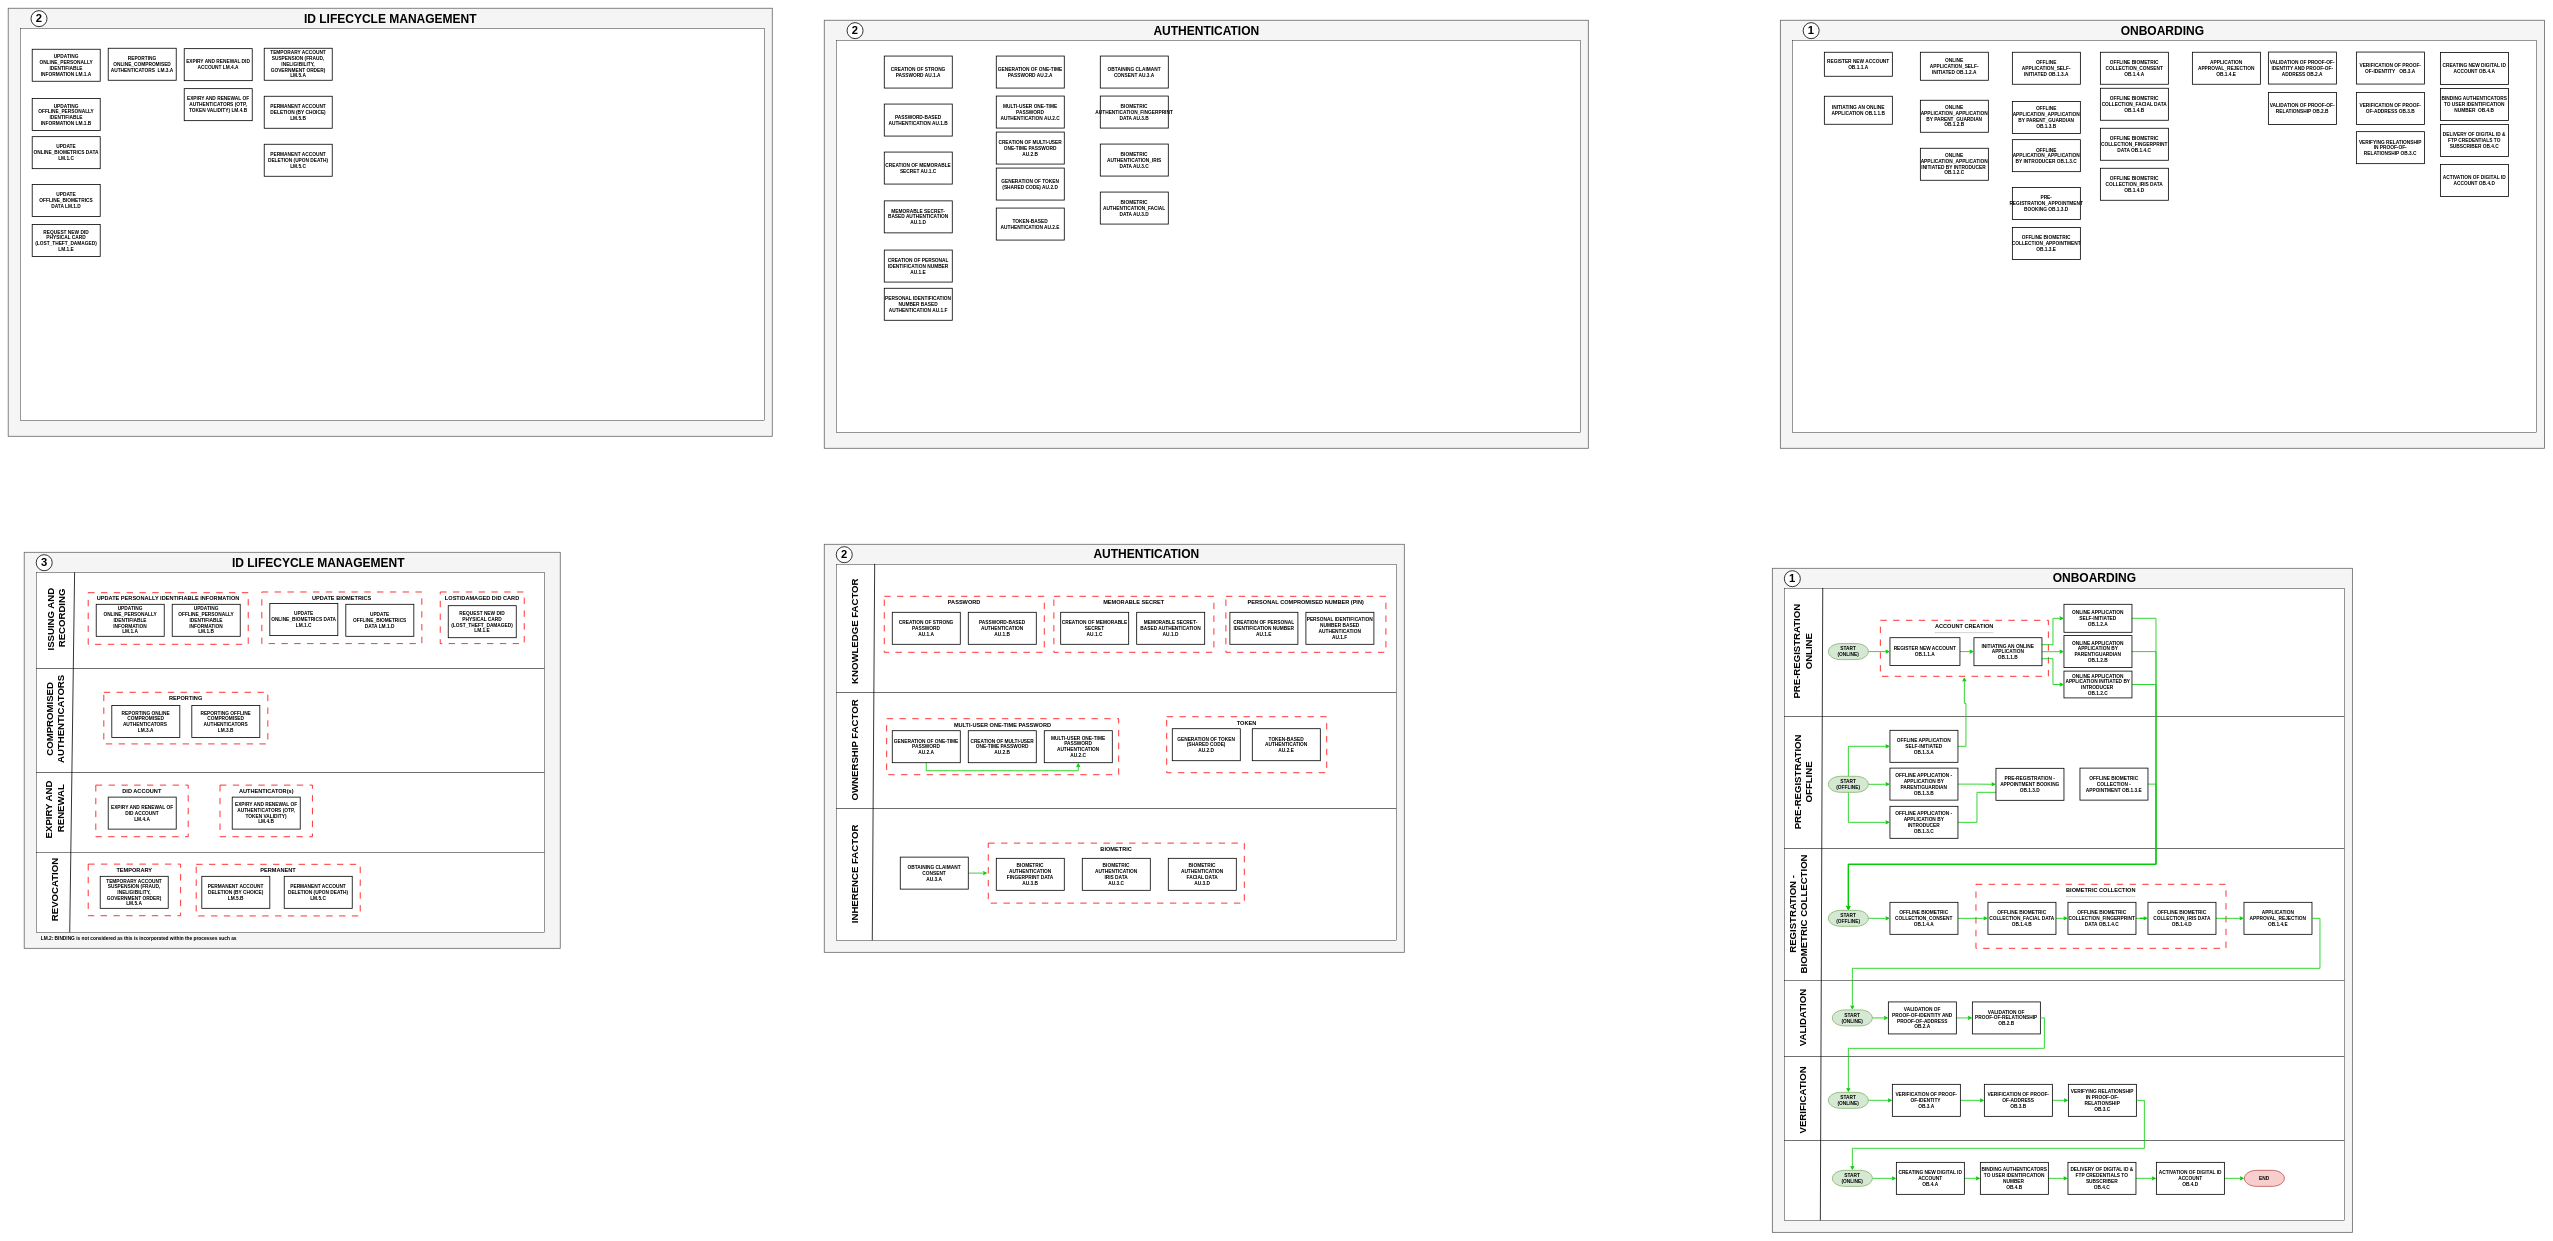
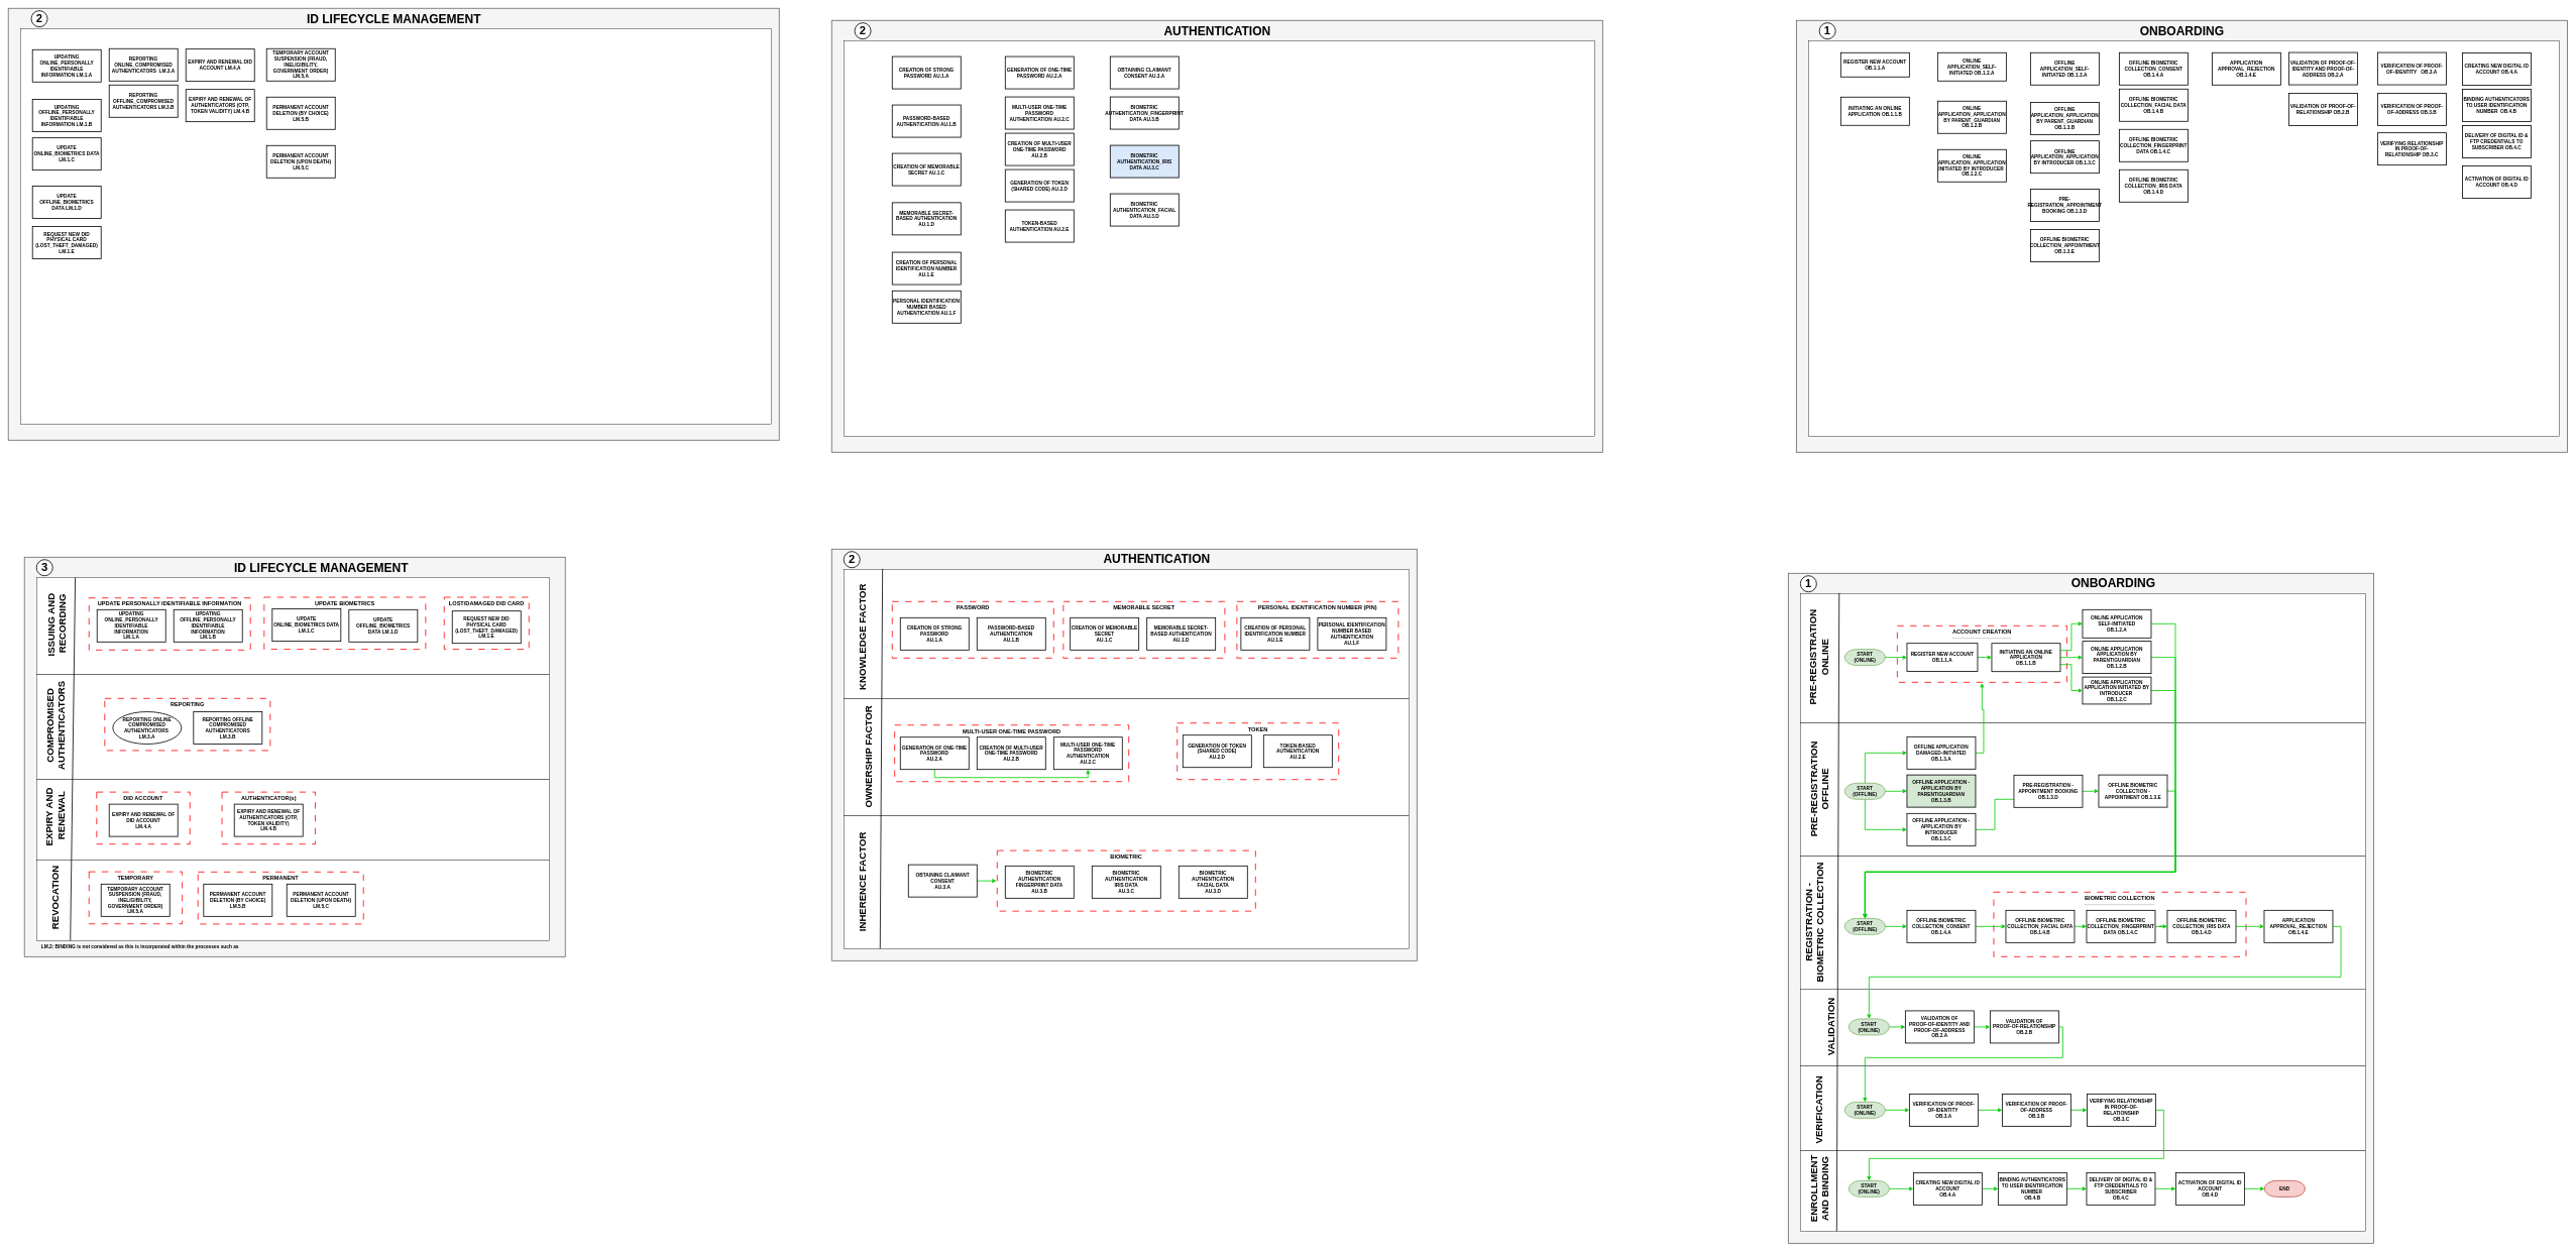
+ <mxCell id="41" value="REPORTING OFFLINE_COMPROMISED AUTHENTICATORS LM.3.B" style="rounded=0;whiteSpace=wrap;html=1;strokeWidth=2;fontStyle=1;" parent="1" vertex="1"><mxGeometry x="270" y="210" width="170" height="80" as="geometry" /></mxCell>
- <mxCell id="62" value="BIOMETRIC AUTHENTICATION_IRIS DATA AU.3.C" style="rounded=0;whiteSpace=wrap;html=1;strokeWidth=2;fontStyle=1;" parent="1" vertex="1"><mxGeometry x="2750" y="359.5" width="170" height="80" as="geometry" /></mxCell>
+ <mxCell id="62" value="BIOMETRIC AUTHENTICATION_IRIS DATA AU.3.C" style="rounded=0;whiteSpace=wrap;html=1;strokeWidth=2;fontStyle=1;fillColor=#dae8fc;" parent="1" vertex="1"><mxGeometry x="2750" y="359.5" width="170" height="80" as="geometry" /></mxCell>
- <mxCell id="198" value="PERSONAL COMPROMISED NUMBER (PIN)" style="rounded=0;whiteSpace=wrap;html=1;fillColor=none;perimeterSpacing=2;dashed=1;dashPattern=8 8;align=center;labelPosition=center;verticalLabelPosition=middle;verticalAlign=top;fontStyle=1;fontSize=14;strokeWidth=2;strokeColor=#FF0000;fontColor=#000000;" parent="1" vertex="1"><mxGeometry x="3064" y="1490" width="400" height="140" as="geometry" /></mxCell>
+ <mxCell id="198" value="PERSONAL IDENTIFICATION NUMBER (PIN)" style="rounded=0;whiteSpace=wrap;html=1;fillColor=none;perimeterSpacing=2;dashed=1;dashPattern=8 8;align=center;labelPosition=center;verticalLabelPosition=middle;verticalAlign=top;fontStyle=1;fontSize=14;strokeWidth=2;strokeColor=#FF0000;fontColor=#000000;" parent="1" vertex="1"><mxGeometry x="3064" y="1490" width="400" height="140" as="geometry" /></mxCell>
- <mxCell id="170" value="REPORTING ONLINE&lt;br&gt;COMPROMISED AUTHENTICATORS&amp;nbsp; &lt;br&gt;LM.3.A" style="rounded=0;whiteSpace=wrap;html=1;strokeWidth=2;fontStyle=1;" parent="1" vertex="1"><mxGeometry x="279" y="1763" width="170" height="80" as="geometry" /></mxCell>
+ <mxCell id="170" value="REPORTING ONLINE&lt;br&gt;COMPROMISED AUTHENTICATORS&amp;nbsp; &lt;br&gt;LM.3.A" style="ellipse;whiteSpace=wrap;html=1;strokeWidth=2;fontStyle=1;" parent="1" vertex="1"><mxGeometry x="279" y="1763" width="170" height="80" as="geometry" /></mxCell>
- <mxCell id="77" value="OFFLINE APPLICATION SELF-INITIATED &lt;br&gt;OB.1.3.A" style="rounded=0;whiteSpace=wrap;html=1;strokeWidth=2;fontStyle=1;" parent="1" vertex="1"><mxGeometry x="4724" y="1825" width="170" height="80" as="geometry" /></mxCell>
+ <mxCell id="77" value="OFFLINE APPLICATION DAMAGED-INITIATED &lt;br&gt;OB.1.3.A" style="rounded=0;whiteSpace=wrap;html=1;strokeWidth=2;fontStyle=1;" parent="1" vertex="1"><mxGeometry x="4724" y="1825" width="170" height="80" as="geometry" /></mxCell>
- <mxCell id="185" value="OWNERSHIP FACTOR" style="text;html=1;align=center;verticalAlign=middle;resizable=0;points=[];autosize=1;strokeColor=none;fillColor=none;fontStyle=1;fontSize=24;horizontal=0;" parent="1" vertex="1"><mxGeometry x="2112" y="1740" width="50" height="270" as="geometry" /></mxCell>
+ <mxCell id="185" value="OWNERSHIP FACTOR" style="text;html=1;align=center;verticalAlign=middle;resizable=0;points=[];autosize=1;strokeColor=none;fillColor=none;fontStyle=1;fontSize=24;horizontal=0;" parent="1" vertex="1"><mxGeometry x="2127" y="1740" width="50" height="270" as="geometry" /></mxCell>
- <mxCell id="79" value="OFFLINE APPLICATION - APPLICATION BY PARENT/GUARDIAN OB.1.3.B" style="rounded=0;whiteSpace=wrap;html=1;strokeWidth=2;fontStyle=1;" parent="1" vertex="1"><mxGeometry x="4724" y="1919.5" width="170" height="80" as="geometry" /></mxCell>
+ <mxCell id="79" value="OFFLINE APPLICATION - APPLICATION BY PARENT/GUARDIAN OB.1.3.B" style="rounded=0;whiteSpace=wrap;html=1;strokeWidth=2;fontStyle=1;fillColor=#d5e8d4;" parent="1" vertex="1"><mxGeometry x="4724" y="1919.5" width="170" height="80" as="geometry" /></mxCell>
- <mxCell id="78" style="edgeStyle=orthogonalEdgeStyle;rounded=0;orthogonalLoop=1;jettySize=auto;html=1;exitX=1;exitY=0.5;exitDx=0;exitDy=0;entryX=0;entryY=0.5;entryDx=0;entryDy=0;strokeColor=#00CC00;strokeWidth=2;fontStyle=1;" parent="1" source="79" target="83" edge="1"><mxGeometry relative="1" as="geometry" /></mxCell>
+ <mxCell id="82" style="edgeStyle=orthogonalEdgeStyle;rounded=0;orthogonalLoop=1;jettySize=auto;html=1;exitX=1;exitY=0.5;exitDx=0;exitDy=0;strokeColor=#00CC00;strokeWidth=2;fontStyle=1;" parent="1" source="83" target="85" edge="1"><mxGeometry relative="1" as="geometry" /></mxCell>
- <mxCell id="97" value="VALIDATION" style="text;html=1;align=center;verticalAlign=middle;resizable=0;points=[];autosize=1;strokeColor=none;fillColor=none;fontStyle=1;fontSize=24;horizontal=0;" parent="1" vertex="1"><mxGeometry x="4482" y="2464" width="50" height="160" as="geometry" /></mxCell>
+ <mxCell id="97" value="VALIDATION" style="text;html=1;align=center;verticalAlign=middle;resizable=0;points=[];autosize=1;strokeColor=none;fillColor=none;fontStyle=1;fontSize=24;horizontal=0;" parent="1" vertex="1"><mxGeometry x="4512" y="2464" width="50" height="160" as="geometry" /></mxCell>
+ <mxCell id="99" value="ENROLLMENT&lt;br&gt;AND BINDING" style="text;html=1;align=center;verticalAlign=middle;resizable=0;points=[];autosize=1;strokeColor=none;fillColor=none;fontStyle=1;fontSize=24;horizontal=0;" parent="1" vertex="1"><mxGeometry x="4467" y="2855" width="80" height="180" as="geometry" /></mxCell>
